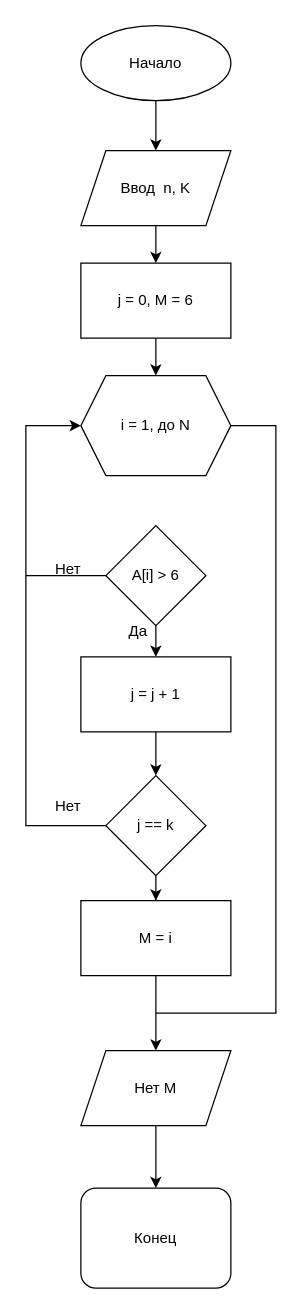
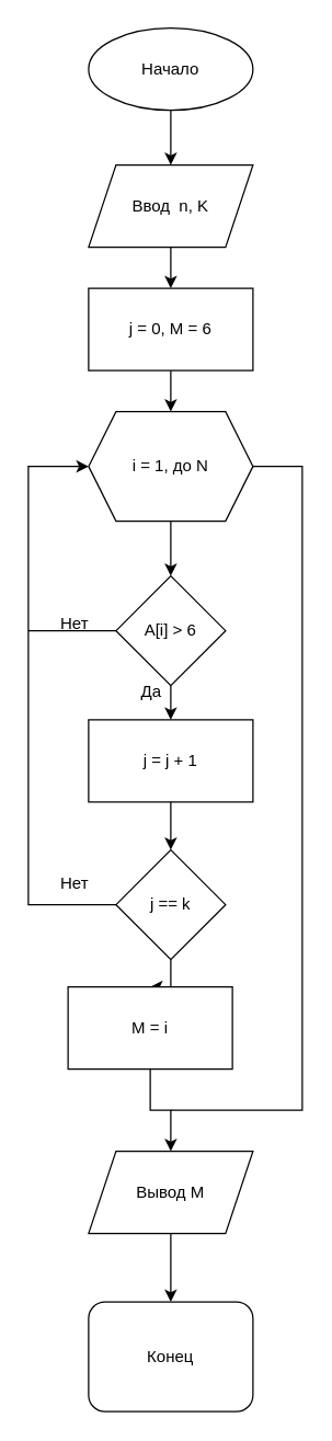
+ <mxCell id="8" value="" style="edgeStyle=orthogonalEdgeStyle;rounded=0;orthogonalLoop=1;jettySize=auto;html=1;" edge="1" parent="1" source="9" target="11"><mxGeometry relative="1" as="geometry" /></mxCell>
- <mxCell id="25" value="M = i" style="rounded=0;whiteSpace=wrap;html=1;" vertex="1" parent="1"><mxGeometry x="64" y="720" width="120" height="60" as="geometry" /></mxCell>
+ <mxCell id="25" value="M = i" style="rounded=0;whiteSpace=wrap;html=1;" vertex="1" parent="1"><mxGeometry x="49" y="720" width="120" height="60" as="geometry" /></mxCell>
- <mxCell id="23" value="Нет M" style="shape=parallelogram;perimeter=parallelogramPerimeter;whiteSpace=wrap;html=1;fixedSize=1;" vertex="1" parent="1"><mxGeometry x="64" y="840" width="120" height="60" as="geometry" /></mxCell>
+ <mxCell id="23" value="Вывод M" style="shape=parallelogram;perimeter=parallelogramPerimeter;whiteSpace=wrap;html=1;fixedSize=1;" vertex="1" parent="1"><mxGeometry x="64" y="840" width="120" height="60" as="geometry" /></mxCell>
